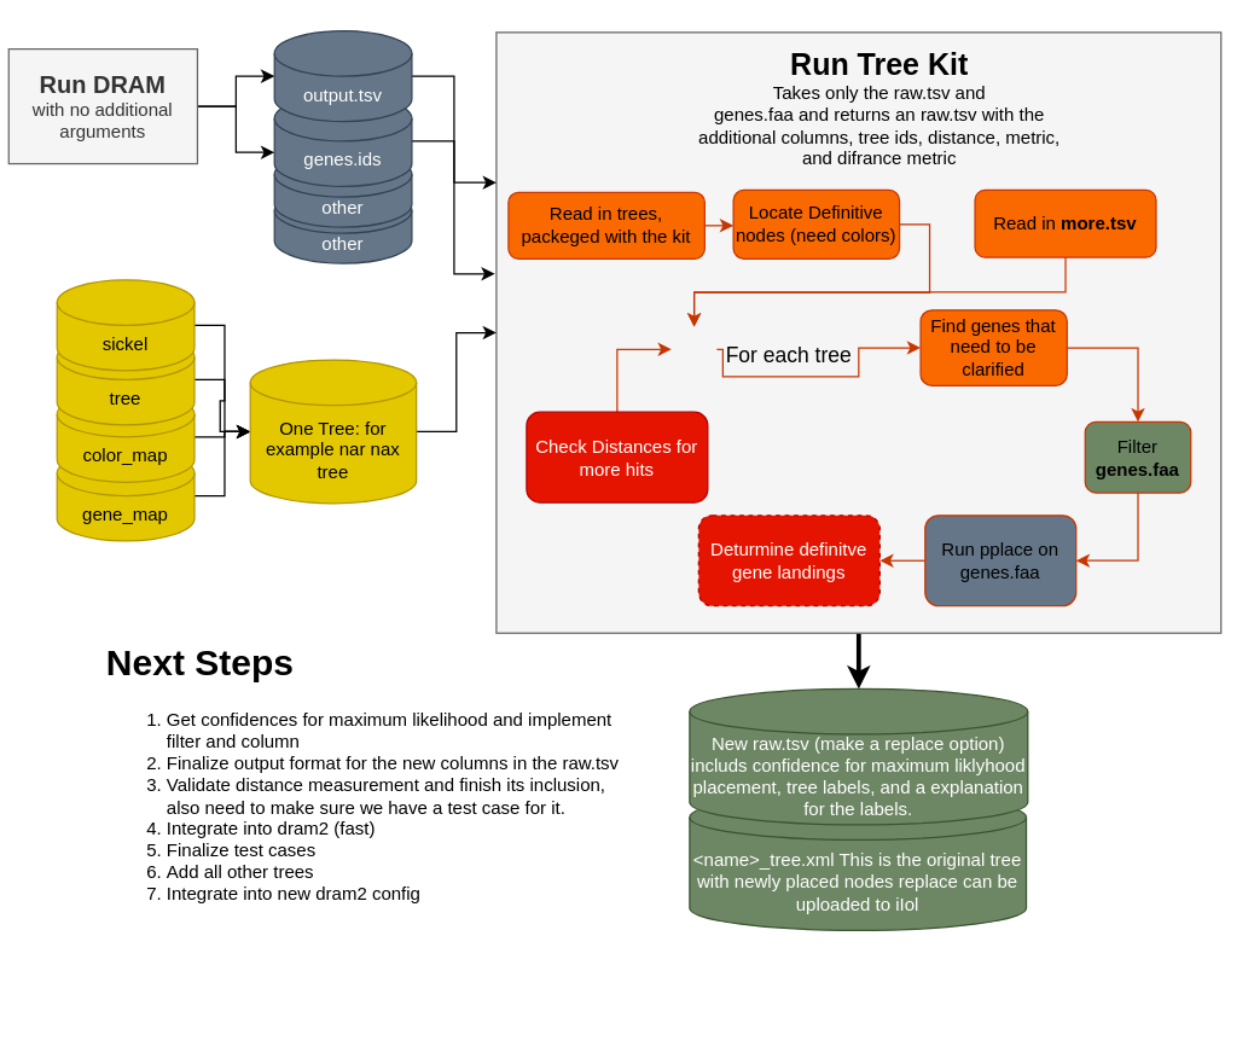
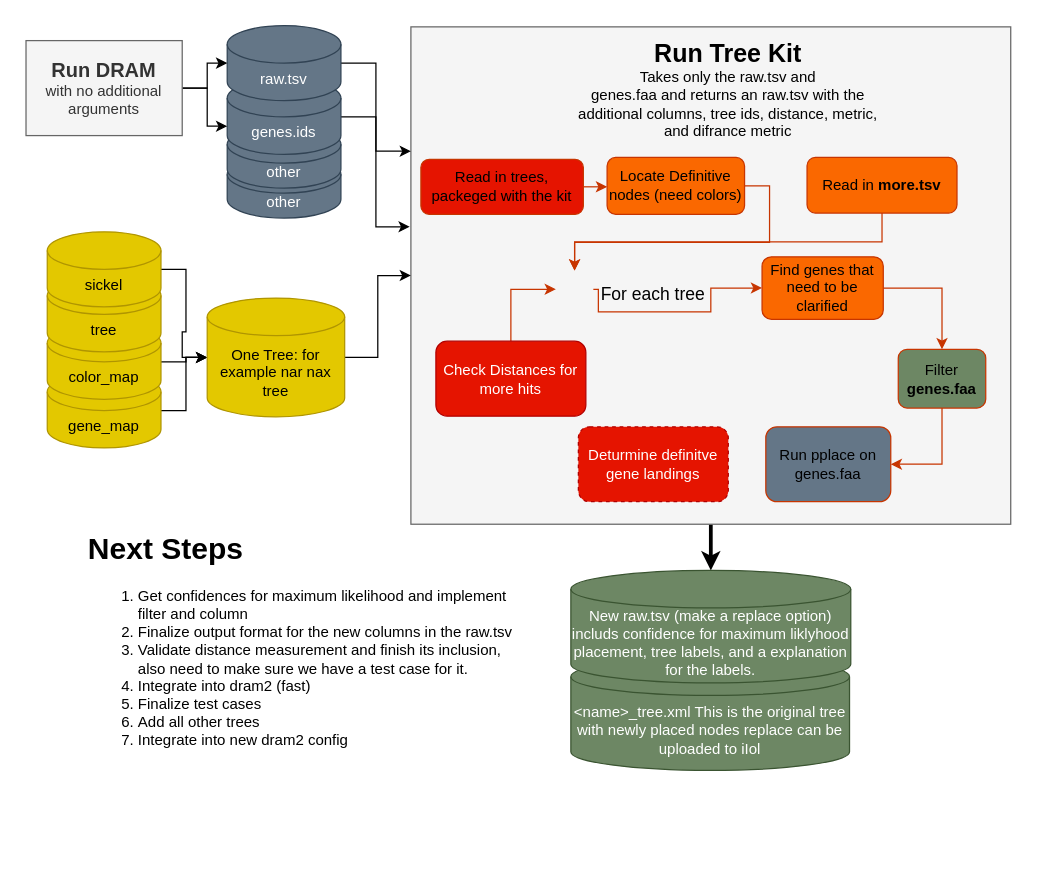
- <mxCell id="10" value="output.tsv" style="shape=cylinder3;whiteSpace=wrap;html=1;boundedLbl=1;backgroundOutline=1;size=15;fillColor=#647687;fontColor=#ffffff;strokeColor=#314354;" parent="1" vertex="1"><mxGeometry x="181" y="20" width="91" height="60" as="geometry" /></mxCell>
+ <mxCell id="10" value="raw.tsv" style="shape=cylinder3;whiteSpace=wrap;html=1;boundedLbl=1;backgroundOutline=1;size=15;fillColor=#647687;fontColor=#ffffff;strokeColor=#314354;" parent="1" vertex="1"><mxGeometry x="181" y="20" width="91" height="60" as="geometry" /></mxCell>
- <mxCell id="13" value="&lt;div style=&quot;font-size: 16px;&quot;&gt;&lt;b&gt;Run DRAM&lt;/b&gt;&lt;br&gt;&lt;/div&gt;&lt;div&gt; with no additional arguments&lt;/div&gt;" style="rounded=0;whiteSpace=wrap;html=1;fillColor=#f5f5f5;fontColor=#333333;strokeColor=#666666;" parent="1" vertex="1"><mxGeometry x="5" y="32" width="125" height="76" as="geometry" /></mxCell>
+ <mxCell id="13" value="&lt;div style=&quot;font-size: 16px;&quot;&gt;&lt;b&gt;Run DRAM&lt;/b&gt;&lt;br&gt;&lt;/div&gt;&lt;div&gt; with no additional arguments&lt;/div&gt;" style="rounded=0;whiteSpace=wrap;html=1;fillColor=#f5f5f5;fontColor=#333333;strokeColor=#666666;" parent="1" vertex="1"><mxGeometry x="20" y="32" width="125" height="76" as="geometry" /></mxCell>
- <mxCell id="19" value="Read in trees, packeged with the kit " style="rounded=1;whiteSpace=wrap;html=1;fillColor=#fa6800;fontColor=#000000;strokeColor=#C73500;" parent="1" vertex="1"><mxGeometry x="336" y="127" width="130" height="44" as="geometry" /></mxCell>
+ <mxCell id="19" value="Read in trees, packeged with the kit " style="rounded=1;whiteSpace=wrap;html=1;fillColor=#e51400;fontColor=#000000;strokeColor=#C73500;" parent="1" vertex="1"><mxGeometry x="336" y="127" width="130" height="44" as="geometry" /></mxCell>
- <mxCell id="38" style="edgeStyle=orthogonalEdgeStyle;rounded=0;orthogonalLoop=1;jettySize=auto;html=1;exitX=1;exitY=0.5;exitDx=0;exitDy=0;exitPerimeter=0;entryX=0;entryY=0.5;entryDx=0;entryDy=0;entryPerimeter=0;" edge="1" parent="1" source="39" target="43"><mxGeometry relative="1" as="geometry" /></mxCell>
- <mxCell id="25" style="edgeStyle=orthogonalEdgeStyle;rounded=0;orthogonalLoop=1;jettySize=auto;html=1;exitX=0;exitY=0.5;exitDx=0;exitDy=0;entryX=1;entryY=0.5;entryDx=0;entryDy=0;fontSize=12;fillColor=#fa6800;strokeColor=#C73500;" parent="1" source="26" target="29" edge="1"><mxGeometry relative="1" as="geometry" /></mxCell>
